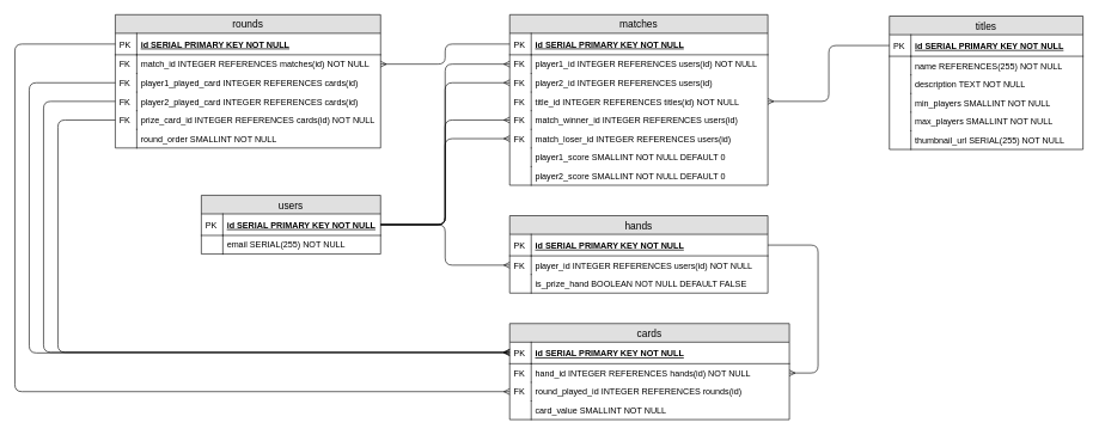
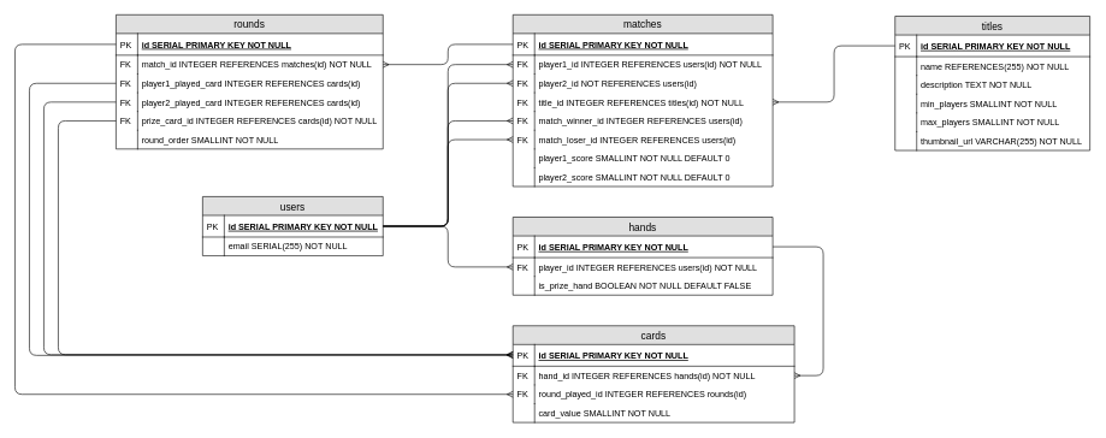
- <mxCell id="12" value="player2_id INTEGER REFERENCES users(id)" style="shape=partialRectangle;top=0;left=0;right=0;bottom=0;align=left;verticalAlign=top;fillColor=none;spacingLeft=34;spacingRight=4;overflow=hidden;rotatable=0;points=[[0,0.5],[1,0.5]];portConstraint=eastwest;dropTarget=0;fontSize=12;" parent="7" vertex="1"><mxGeometry y="82" width="360" height="26" as="geometry" /></mxCell>
+ <mxCell id="12" value="player2_id NOT REFERENCES users(id)" style="shape=partialRectangle;top=0;left=0;right=0;bottom=0;align=left;verticalAlign=top;fillColor=none;spacingLeft=34;spacingRight=4;overflow=hidden;rotatable=0;points=[[0,0.5],[1,0.5]];portConstraint=eastwest;dropTarget=0;fontSize=12;" parent="7" vertex="1"><mxGeometry y="82" width="360" height="26" as="geometry" /></mxCell>
- <mxCell id="35" value="thumbnail_url SERIAL(255) NOT NULL" style="shape=partialRectangle;top=0;left=0;right=0;bottom=0;align=left;verticalAlign=top;fillColor=none;spacingLeft=34;spacingRight=4;overflow=hidden;rotatable=0;points=[[0,0.5],[1,0.5]];portConstraint=eastwest;dropTarget=0;fontSize=12;" vertex="1" parent="24"><mxGeometry y="160" width="270" height="26" as="geometry" /></mxCell>
+ <mxCell id="35" value="thumbnail_url VARCHAR(255) NOT NULL" style="shape=partialRectangle;top=0;left=0;right=0;bottom=0;align=left;verticalAlign=top;fillColor=none;spacingLeft=34;spacingRight=4;overflow=hidden;rotatable=0;points=[[0,0.5],[1,0.5]];portConstraint=eastwest;dropTarget=0;fontSize=12;" vertex="1" parent="24"><mxGeometry y="160" width="270" height="26" as="geometry" /></mxCell>
